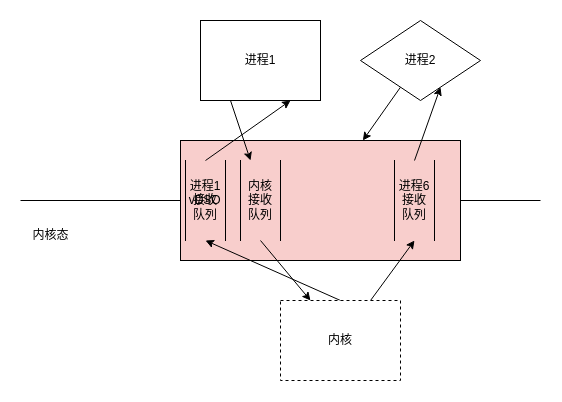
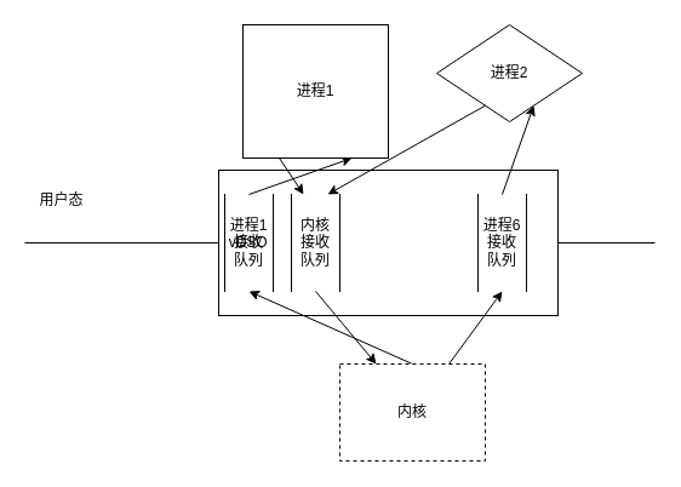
- <mxCell id="9" value="进程1" style="rounded=0;whiteSpace=wrap;html=1;" parent="1" vertex="1"><mxGeometry x="200" y="20" width="120" height="80" as="geometry" /></mxCell>
+ <mxCell id="9" value="进程1" style="rounded=0;whiteSpace=wrap;html=1;" parent="1" vertex="1"><mxGeometry x="200" y="20" width="120" height="110" as="geometry" /></mxCell>
- <mxCell id="10" style="edgeStyle=none;html=1;exitX=0.25;exitY=1;exitDx=0;exitDy=0;" edge="1" parent="1" source="11" target="3"><mxGeometry relative="1" as="geometry" /></mxCell>
+ <mxCell id="10" style="edgeStyle=none;html=1;exitX=0.25;exitY=1;exitDx=0;exitDy=0;entryX=0.75;entryY=0;entryDx=0;entryDy=0;" edge="1" parent="1" source="11" target="5"><mxGeometry relative="1" as="geometry" /></mxCell>
+ <mxCell id="15" value="用户态" style="text;html=1;align=center;verticalAlign=middle;resizable=0;points=[];autosize=1;strokeColor=none;fillColor=none;" parent="1" vertex="1"><mxGeometry x="20" y="150" width="60" height="30" as="geometry" /></mxCell>
- <mxCell id="3" value="&amp;nbsp; vDSO" style="rounded=0;whiteSpace=wrap;html=1;align=left;fillColor=#f8cecc;" parent="1" vertex="1"><mxGeometry x="180" y="140" width="280" height="120" as="geometry" /></mxCell>
+ <mxCell id="3" value="&amp;nbsp; vDSO" style="rounded=0;whiteSpace=wrap;html=1;align=left;" parent="1" vertex="1"><mxGeometry x="180" y="140" width="280" height="120" as="geometry" /></mxCell>
- <mxCell id="16" value="内核态" style="text;html=1;align=center;verticalAlign=middle;resizable=0;points=[];autosize=1;strokeColor=none;fillColor=none;" parent="1" vertex="1"><mxGeometry x="20" y="220" width="60" height="30" as="geometry" /></mxCell>
